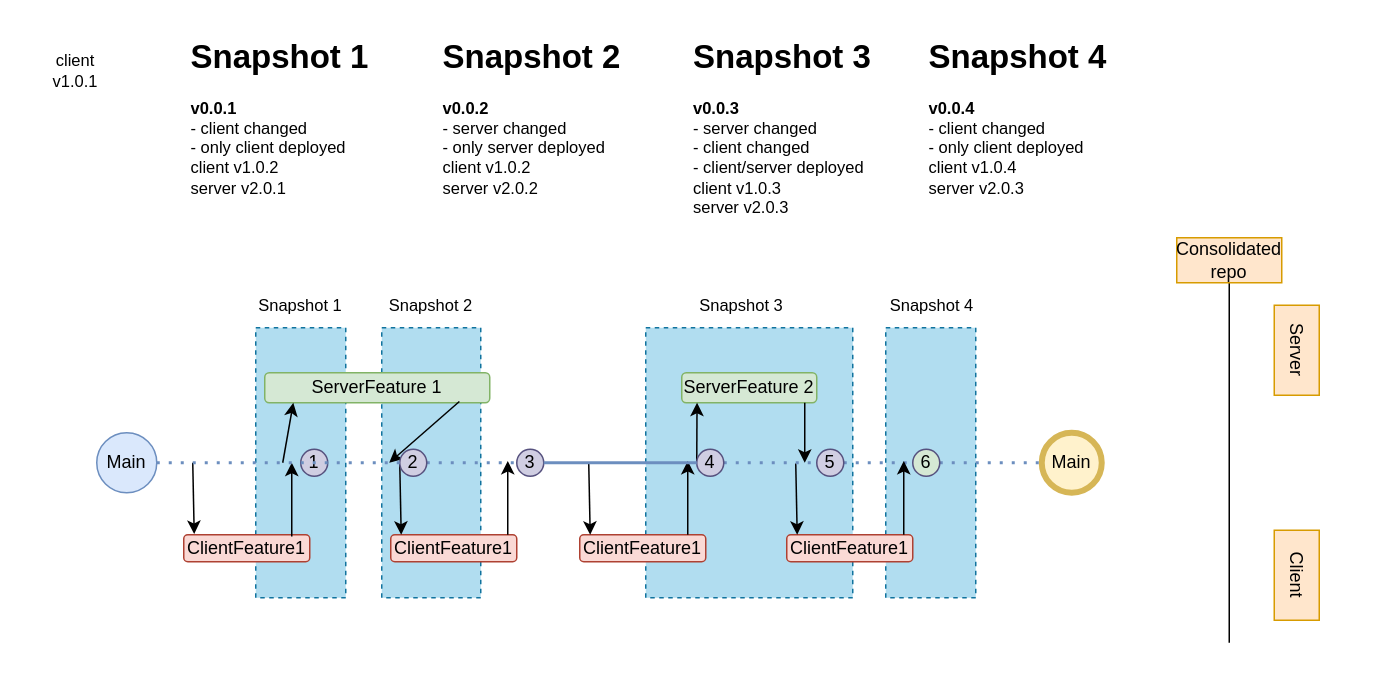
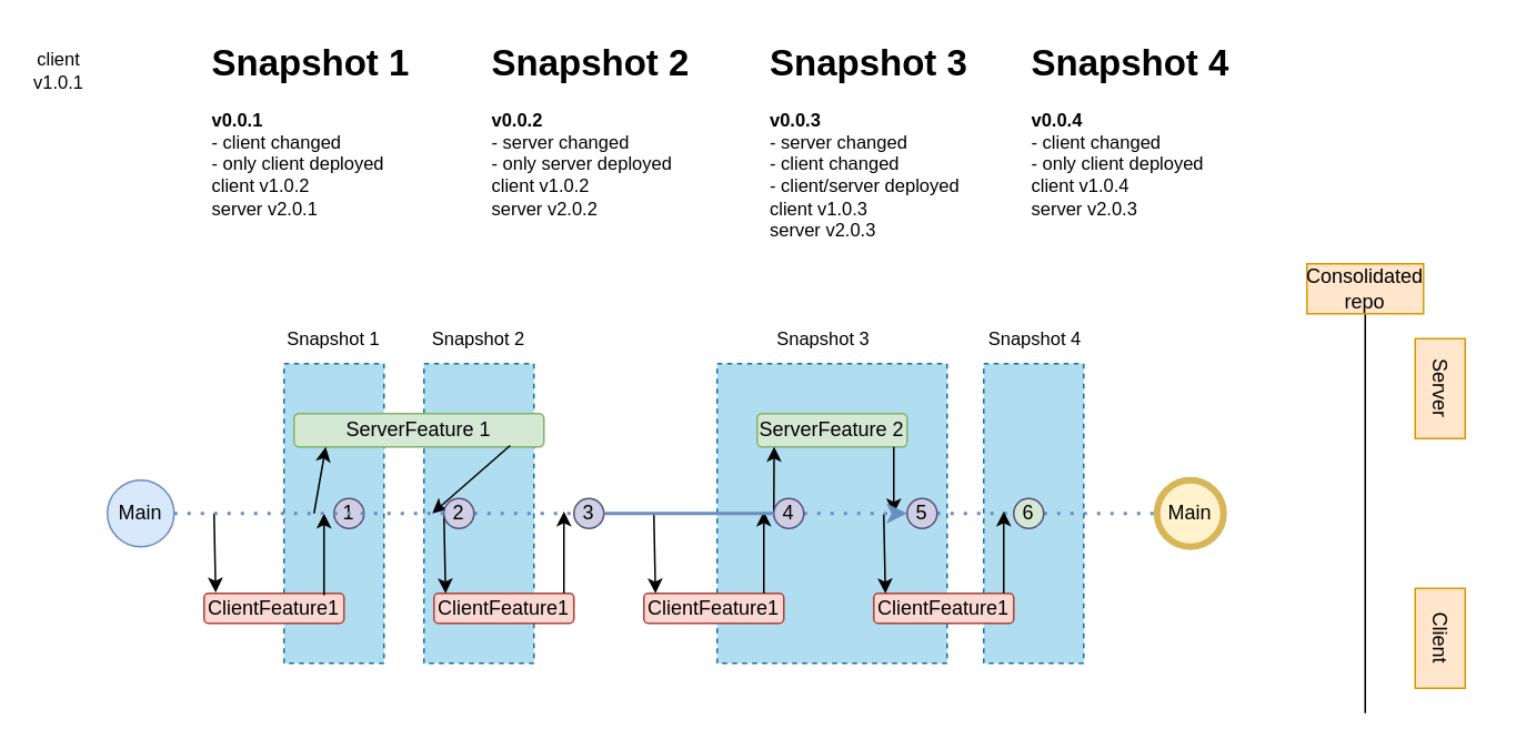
- <mxCell id="49" value="client v1.0.1" style="text;html=1;strokeColor=none;fillColor=none;align=center;verticalAlign=middle;whiteSpace=wrap;rounded=0;dashed=1;strokeWidth=1;fontSize=11;" vertex="1" parent="1"><mxGeometry x="20" y="32" width="60" height="30" as="geometry" /></mxCell>
+ <mxCell id="49" value="client v1.0.1" style="text;html=1;strokeColor=none;fillColor=none;align=center;verticalAlign=middle;whiteSpace=wrap;rounded=0;dashed=1;strokeWidth=1;fontSize=11;" vertex="1" parent="1"><mxGeometry x="5" y="27" width="60" height="30" as="geometry" /></mxCell>
- <mxCell id="37" value="" style="endArrow=none;dashed=1;html=1;dashPattern=1 3;strokeWidth=2;rounded=0;exitX=1;exitY=0.5;exitDx=0;exitDy=0;entryX=0;entryY=0.5;entryDx=0;entryDy=0;fillColor=#dae8fc;strokeColor=#6c8ebf;startArrow=none;" edge="1" parent="1" source="43" target="36"><mxGeometry width="50" height="50" relative="1" as="geometry"><mxPoint x="362" y="308" as="sourcePoint" /><mxPoint x="694" y="308" as="targetPoint" /></mxGeometry></mxCell>
+ <mxCell id="37" value="" style="endArrow=classic;dashed=1;html=1;dashPattern=1 3;strokeWidth=2;rounded=0;exitX=1;exitY=0.5;exitDx=0;exitDy=0;entryX=0;entryY=0.5;entryDx=0;entryDy=0;fillColor=#dae8fc;strokeColor=#6c8ebf;startArrow=none;" edge="1" parent="1" source="43" target="36"><mxGeometry width="50" height="50" relative="1" as="geometry"><mxPoint x="362" y="308" as="sourcePoint" /><mxPoint x="694" y="308" as="targetPoint" /></mxGeometry></mxCell>
